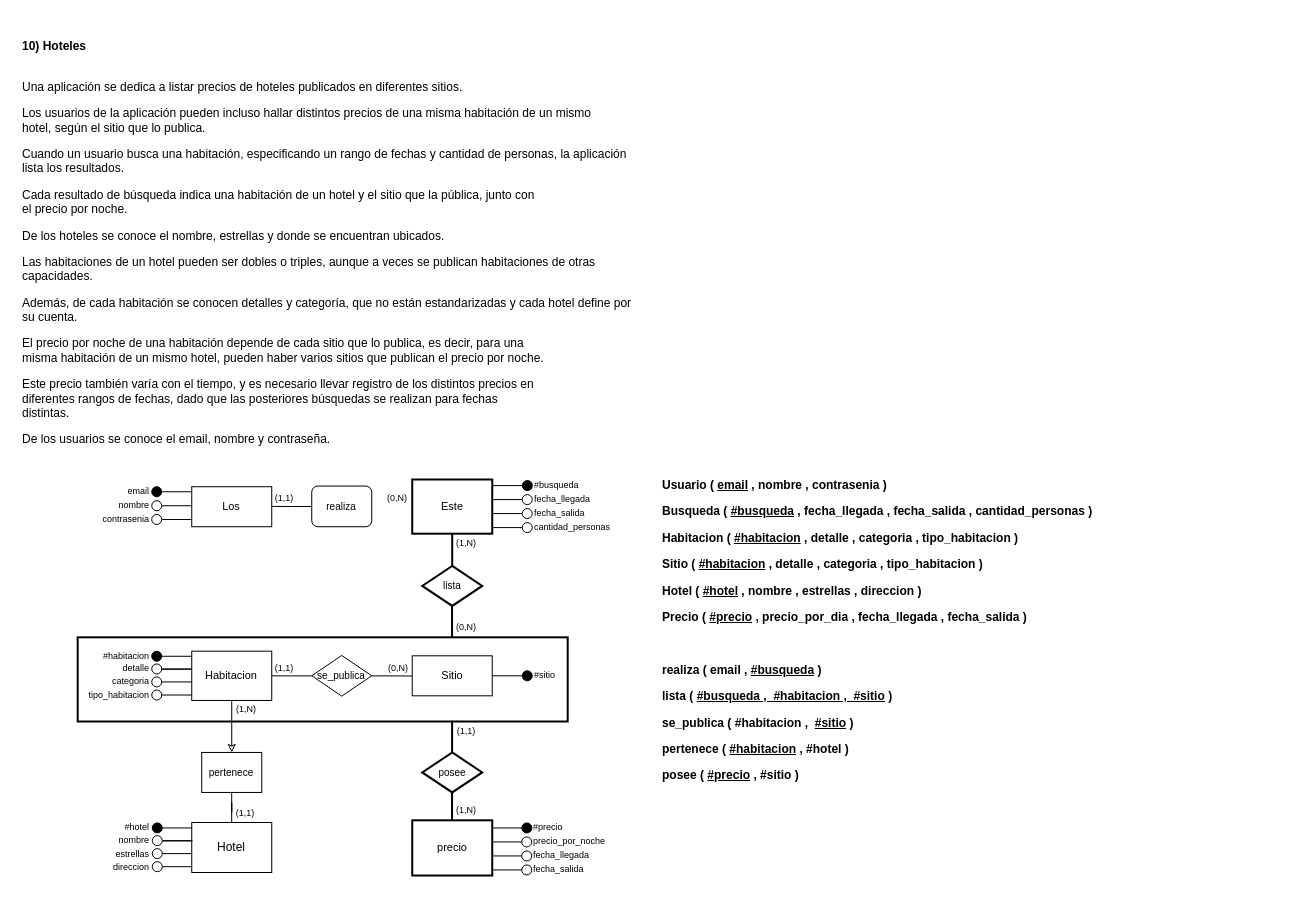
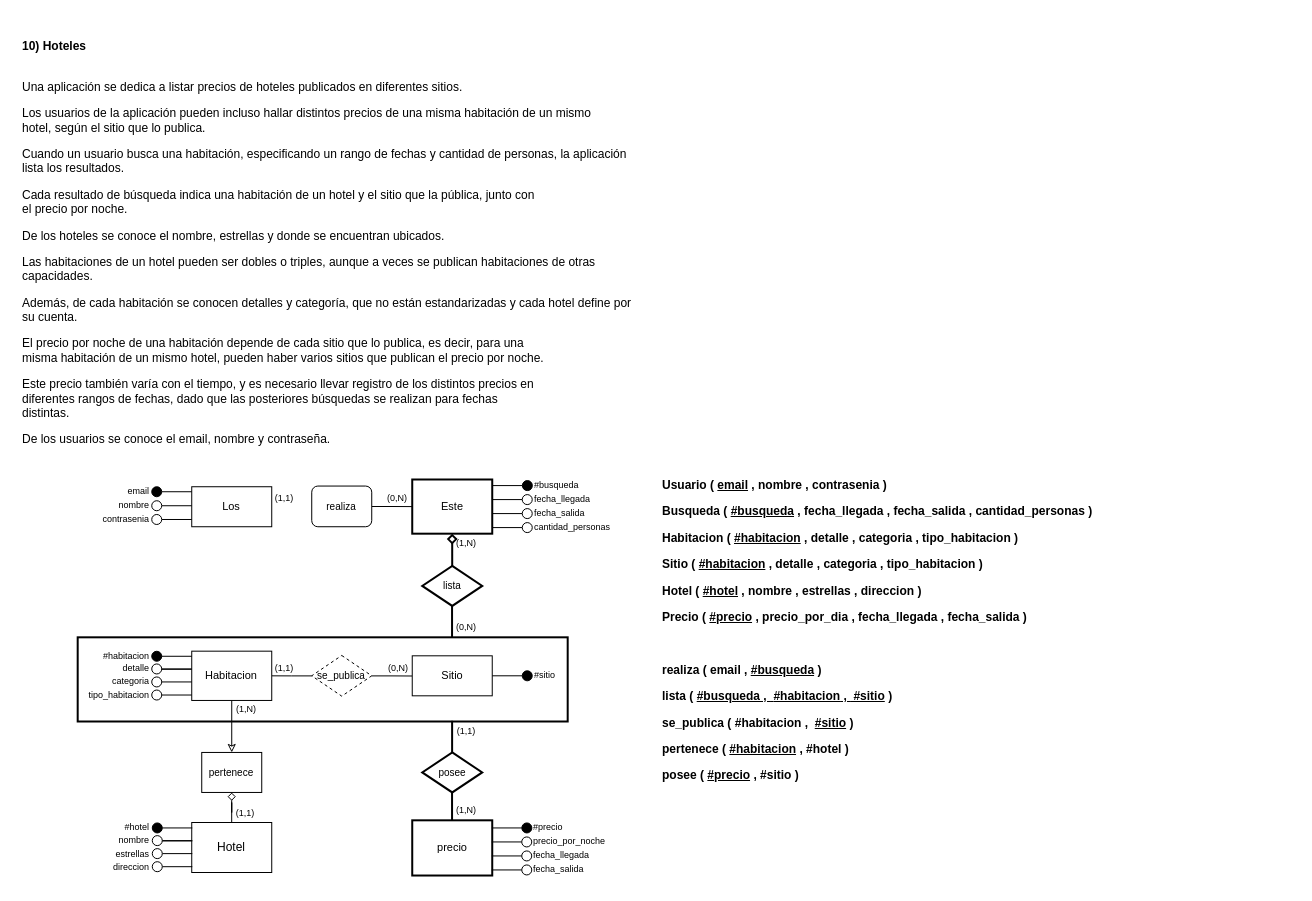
- <mxCell id="20" style="edgeStyle=orthogonalEdgeStyle;rounded=0;orthogonalLoop=1;jettySize=auto;html=1;entryX=1;entryY=0.492;entryDx=0;entryDy=0;entryPerimeter=0;endArrow=none;endFill=0;" parent="1" source="19" target="4" edge="1"><mxGeometry relative="1" as="geometry" /></mxCell>
+ <mxCell id="18" style="edgeStyle=orthogonalEdgeStyle;rounded=0;orthogonalLoop=1;jettySize=auto;html=1;endArrow=none;endFill=0;" parent="1" source="19" target="21" edge="1"><mxGeometry relative="1" as="geometry" /></mxCell>
- <mxCell id="16" value="" style="edgeStyle=orthogonalEdgeStyle;rounded=0;orthogonalLoop=1;jettySize=auto;html=1;endArrow=none;endFill=0;strokeWidth=2;" parent="1" source="17" target="21" edge="1"><mxGeometry relative="1" as="geometry" /></mxCell>
+ <mxCell id="16" value="" style="edgeStyle=orthogonalEdgeStyle;rounded=0;orthogonalLoop=1;jettySize=auto;html=1;endArrow=diamond;endFill=0;strokeWidth=2;" parent="1" source="17" target="21" edge="1"><mxGeometry relative="1" as="geometry" /></mxCell>
- <mxCell id="40" value="se_publica" style="rhombus;whiteSpace=wrap;html=1;align=center;fontSize=10;" parent="1" vertex="1"><mxGeometry x="311.24" y="654.97" width="60" height="40.68" as="geometry" /></mxCell>
+ <mxCell id="40" value="se_publica" style="rhombus;whiteSpace=wrap;html=1;align=center;fontSize=10;dashed=1;" parent="1" vertex="1"><mxGeometry x="311.24" y="654.97" width="60" height="40.68" as="geometry" /></mxCell>
- <mxCell id="64" style="edgeStyle=orthogonalEdgeStyle;rounded=0;orthogonalLoop=1;jettySize=auto;html=1;endArrow=none;endFill=0;" parent="1" source="65" target="63" edge="1"><mxGeometry relative="1" as="geometry" /></mxCell>
+ <mxCell id="64" style="edgeStyle=orthogonalEdgeStyle;rounded=0;orthogonalLoop=1;jettySize=auto;html=1;endArrow=diamond;endFill=0;" parent="1" source="65" target="63" edge="1"><mxGeometry relative="1" as="geometry" /></mxCell>
